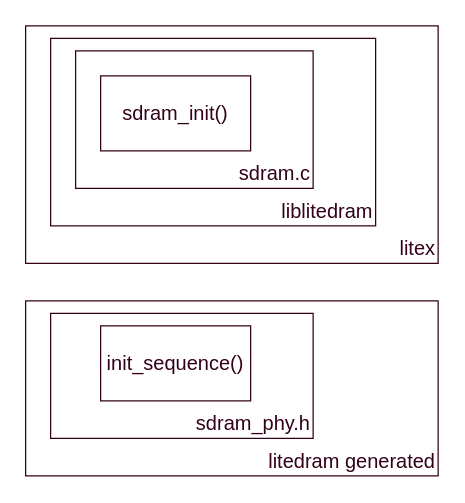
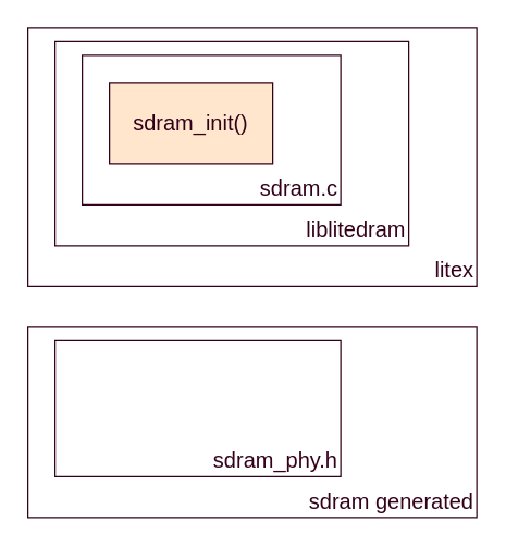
- <mxCell id="7" value="sdram_init()" style="rounded=0;whiteSpace=wrap;html=1;fontColor=#33001A;strokeColor=#33001A;strokeWidth=1;fontSize=16;" vertex="1" parent="1"><mxGeometry x="80" y="60" width="120" height="60" as="geometry" /></mxCell>
+ <mxCell id="7" value="sdram_init()" style="rounded=0;whiteSpace=wrap;html=1;fontColor=#33001A;strokeColor=#33001A;strokeWidth=1;fontSize=16;fillColor=#ffe6cc;" vertex="1" parent="1"><mxGeometry x="80" y="60" width="120" height="60" as="geometry" /></mxCell>
- <mxCell id="8" value="init_sequence()" style="rounded=0;whiteSpace=wrap;html=1;fontSize=16;fontColor=#33001A;strokeColor=#33001A;strokeWidth=1;" vertex="1" parent="1"><mxGeometry x="80" y="260" width="120" height="60" as="geometry" /></mxCell>
- <mxCell id="2" value="litedram generated" style="rounded=0;whiteSpace=wrap;html=1;fontSize=16;fontColor=#33001A;strokeColor=#33001A;strokeWidth=1;verticalAlign=bottom;align=right;" vertex="1" parent="1"><mxGeometry x="20" y="240" width="330" height="140" as="geometry" /></mxCell>
+ <mxCell id="2" value="sdram generated" style="rounded=0;whiteSpace=wrap;html=1;fontSize=16;fontColor=#33001A;strokeColor=#33001A;strokeWidth=1;verticalAlign=bottom;align=right;" vertex="1" parent="1"><mxGeometry x="20" y="240" width="330" height="140" as="geometry" /></mxCell>
